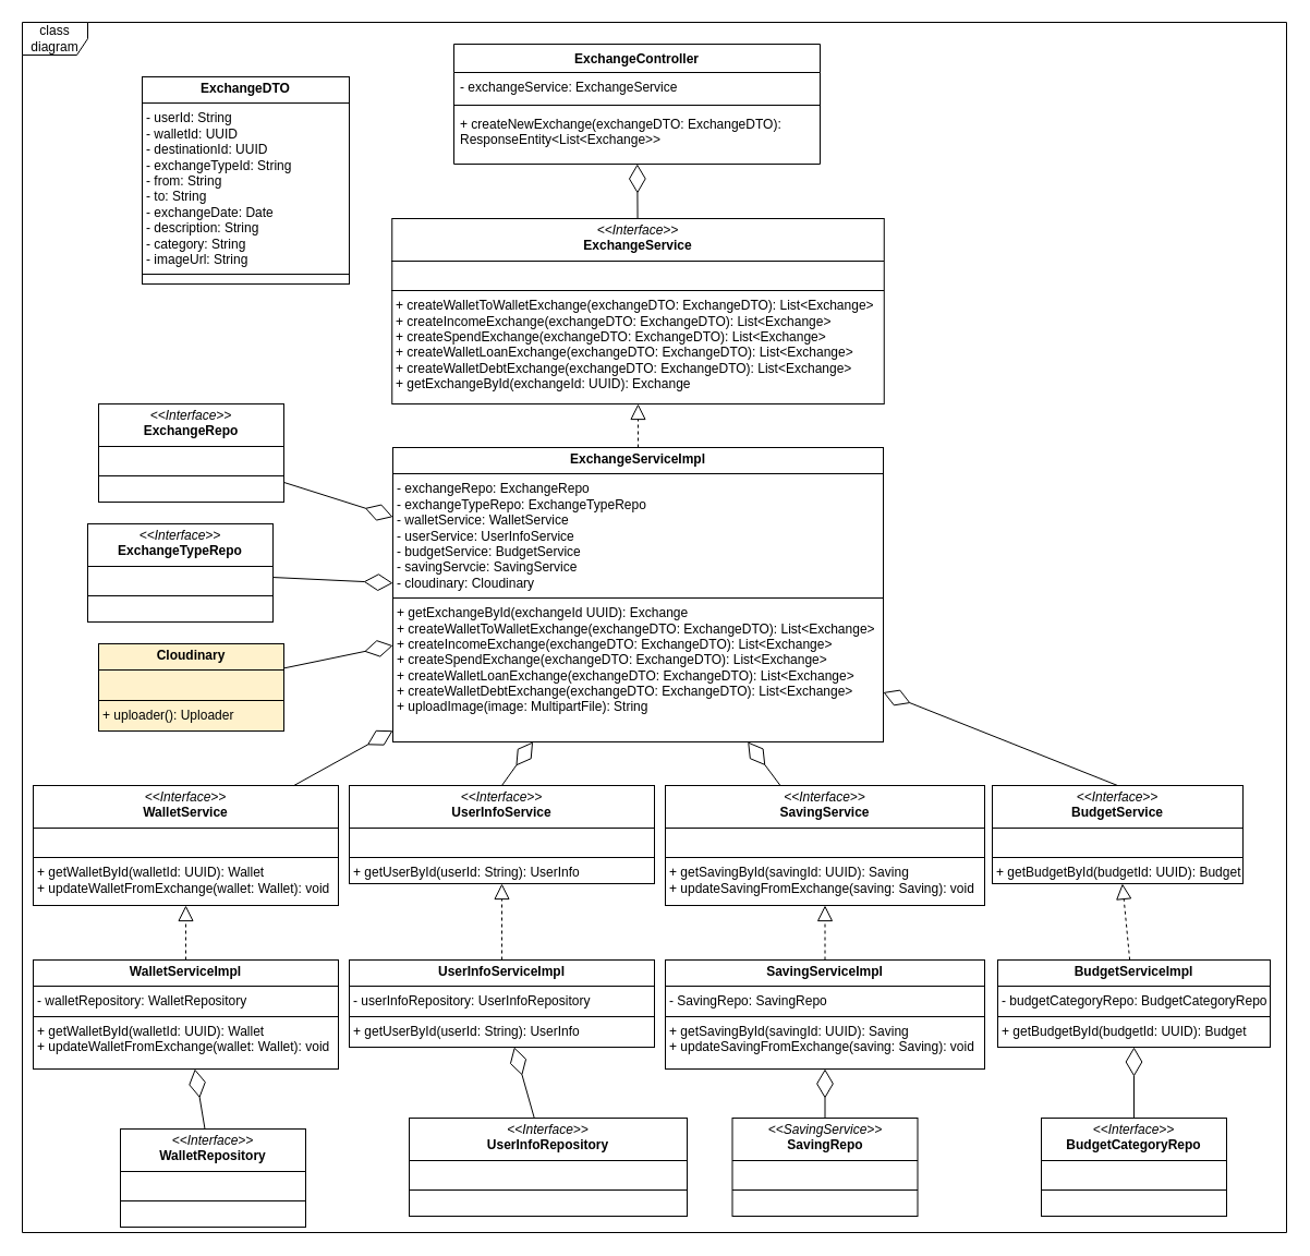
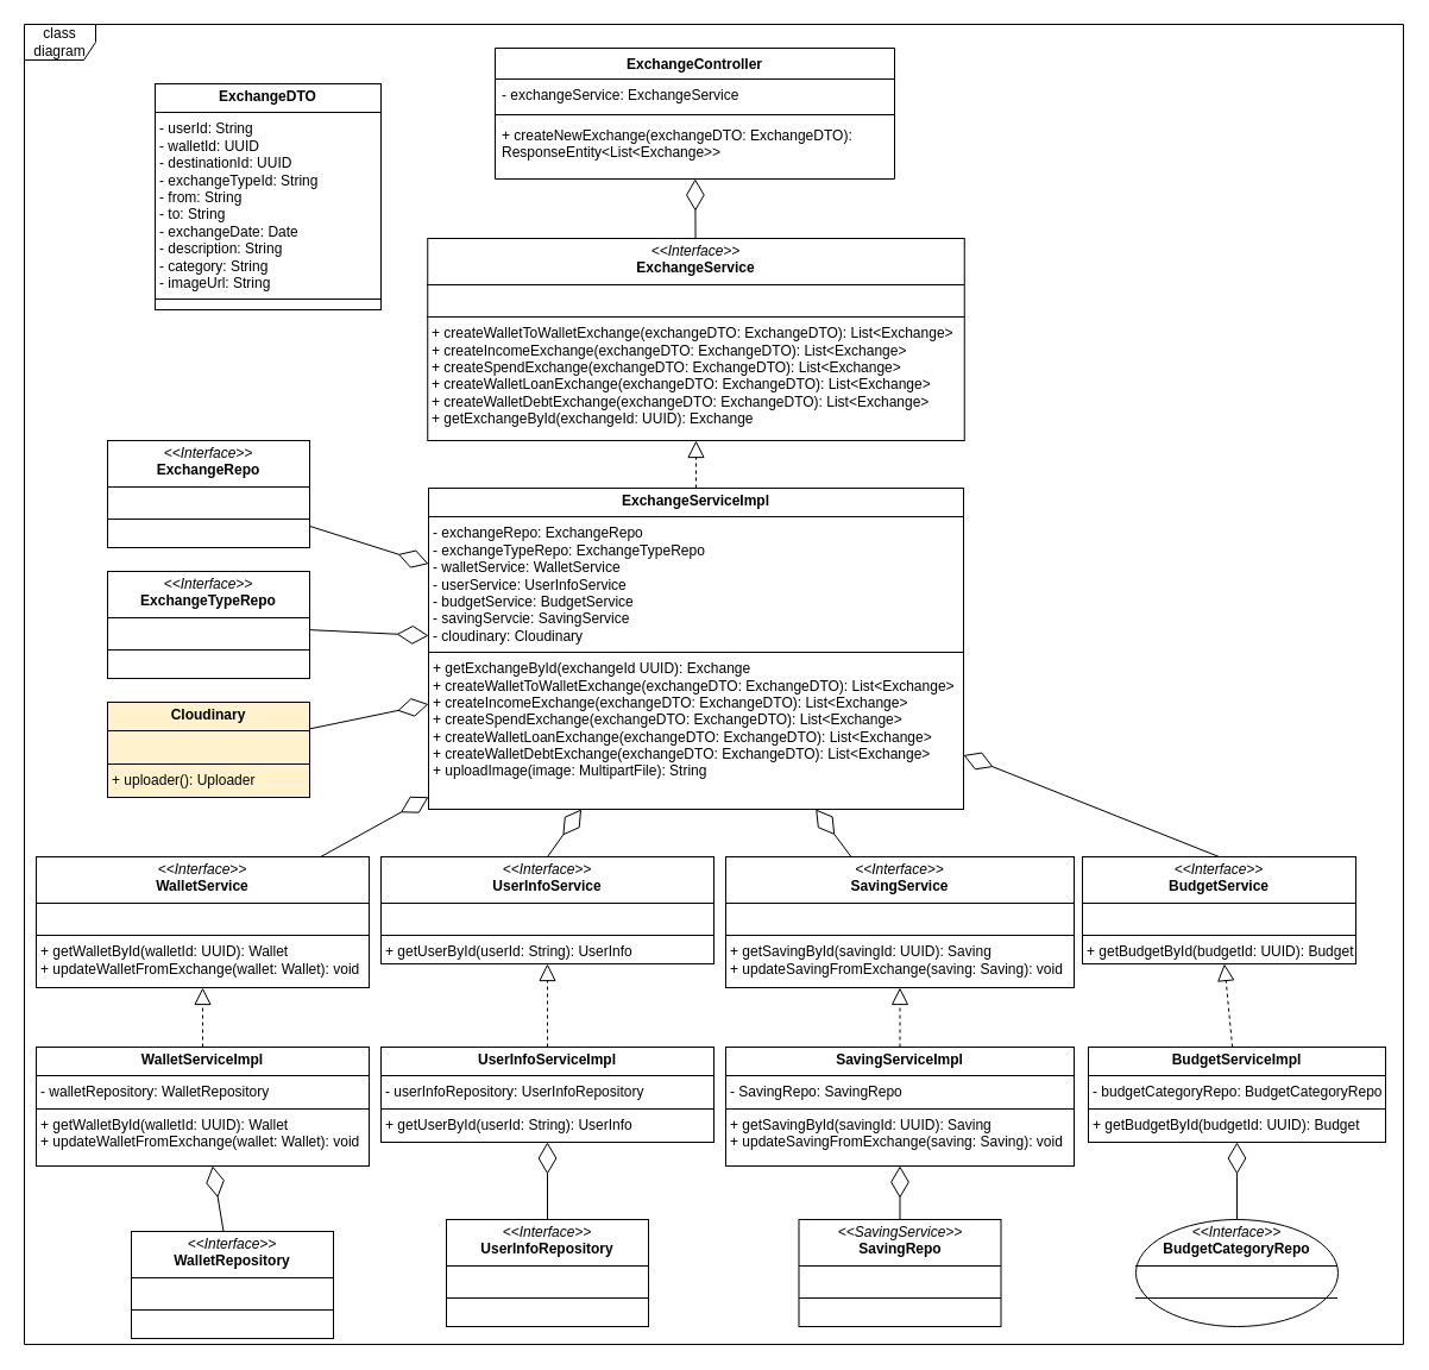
- <mxCell id="12" value="&lt;p style=&quot;margin:0px;margin-top:4px;text-align:center;&quot;&gt;&lt;i&gt;&amp;lt;&amp;lt;Interface&amp;gt;&amp;gt;&lt;/i&gt;&lt;br&gt;&lt;b&gt;ExchangeTypeRepo&lt;/b&gt;&lt;/p&gt;&lt;hr size=&quot;1&quot; style=&quot;border-style:solid;&quot;&gt;&lt;p style=&quot;margin:0px;margin-left:4px;&quot;&gt;&lt;br&gt;&lt;/p&gt;&lt;hr size=&quot;1&quot; style=&quot;border-style:solid;&quot;&gt;&lt;p style=&quot;margin:0px;margin-left:4px;&quot;&gt;&lt;br&gt;&lt;/p&gt;" style="verticalAlign=top;align=left;overflow=fill;html=1;whiteSpace=wrap;" vertex="1" parent="1"><mxGeometry x="80" y="480" width="170" height="90" as="geometry" /></mxCell>
+ <mxCell id="12" value="&lt;p style=&quot;margin:0px;margin-top:4px;text-align:center;&quot;&gt;&lt;i&gt;&amp;lt;&amp;lt;Interface&amp;gt;&amp;gt;&lt;/i&gt;&lt;br&gt;&lt;b&gt;ExchangeTypeRepo&lt;/b&gt;&lt;/p&gt;&lt;hr size=&quot;1&quot; style=&quot;border-style:solid;&quot;&gt;&lt;p style=&quot;margin:0px;margin-left:4px;&quot;&gt;&lt;br&gt;&lt;/p&gt;&lt;hr size=&quot;1&quot; style=&quot;border-style:solid;&quot;&gt;&lt;p style=&quot;margin:0px;margin-left:4px;&quot;&gt;&lt;br&gt;&lt;/p&gt;" style="verticalAlign=top;align=left;overflow=fill;html=1;whiteSpace=wrap;" vertex="1" parent="1"><mxGeometry x="90" y="480" width="170" height="90" as="geometry" /></mxCell>
- <mxCell id="27" value="&lt;p style=&quot;margin:0px;margin-top:4px;text-align:center;&quot;&gt;&lt;i&gt;&amp;lt;&amp;lt;Interface&amp;gt;&amp;gt;&lt;/i&gt;&lt;br&gt;&lt;b&gt;UserInfoRepository&lt;/b&gt;&lt;br&gt;&lt;/p&gt;&lt;hr size=&quot;1&quot; style=&quot;border-style:solid;&quot;&gt;&lt;p style=&quot;margin:0px;margin-left:4px;&quot;&gt;&lt;br&gt;&lt;/p&gt;&lt;hr size=&quot;1&quot; style=&quot;border-style:solid;&quot;&gt;&lt;p style=&quot;margin:0px;margin-left:4px;&quot;&gt;&lt;br&gt;&lt;/p&gt;" style="verticalAlign=top;align=left;overflow=fill;html=1;whiteSpace=wrap;" vertex="1" parent="1"><mxGeometry x="375" y="1025" width="255" height="90" as="geometry" /></mxCell>
+ <mxCell id="27" value="&lt;p style=&quot;margin:0px;margin-top:4px;text-align:center;&quot;&gt;&lt;i&gt;&amp;lt;&amp;lt;Interface&amp;gt;&amp;gt;&lt;/i&gt;&lt;br&gt;&lt;b&gt;UserInfoRepository&lt;/b&gt;&lt;br&gt;&lt;/p&gt;&lt;hr size=&quot;1&quot; style=&quot;border-style:solid;&quot;&gt;&lt;p style=&quot;margin:0px;margin-left:4px;&quot;&gt;&lt;br&gt;&lt;/p&gt;&lt;hr size=&quot;1&quot; style=&quot;border-style:solid;&quot;&gt;&lt;p style=&quot;margin:0px;margin-left:4px;&quot;&gt;&lt;br&gt;&lt;/p&gt;" style="verticalAlign=top;align=left;overflow=fill;html=1;whiteSpace=wrap;" vertex="1" parent="1"><mxGeometry x="375" y="1025" width="170" height="90" as="geometry" /></mxCell>
- <mxCell id="39" value="&lt;p style=&quot;margin:0px;margin-top:4px;text-align:center;&quot;&gt;&lt;i&gt;&amp;lt;&amp;lt;Interface&amp;gt;&amp;gt;&lt;/i&gt;&lt;br&gt;&lt;b&gt;BudgetCategoryRepo&lt;/b&gt;&lt;br&gt;&lt;/p&gt;&lt;hr size=&quot;1&quot; style=&quot;border-style:solid;&quot;&gt;&lt;p style=&quot;margin:0px;margin-left:4px;&quot;&gt;&lt;br&gt;&lt;/p&gt;&lt;hr size=&quot;1&quot; style=&quot;border-style:solid;&quot;&gt;&lt;p style=&quot;margin:0px;margin-left:4px;&quot;&gt;&lt;br&gt;&lt;/p&gt;" style="verticalAlign=top;align=left;overflow=fill;html=1;whiteSpace=wrap;" vertex="1" parent="1"><mxGeometry x="955" y="1025" width="170" height="90" as="geometry" /></mxCell>
+ <mxCell id="39" value="&lt;p style=&quot;margin:0px;margin-top:4px;text-align:center;&quot;&gt;&lt;i&gt;&amp;lt;&amp;lt;Interface&amp;gt;&amp;gt;&lt;/i&gt;&lt;br&gt;&lt;b&gt;BudgetCategoryRepo&lt;/b&gt;&lt;br&gt;&lt;/p&gt;&lt;hr size=&quot;1&quot; style=&quot;border-style:solid;&quot;&gt;&lt;p style=&quot;margin:0px;margin-left:4px;&quot;&gt;&lt;br&gt;&lt;/p&gt;&lt;hr size=&quot;1&quot; style=&quot;border-style:solid;&quot;&gt;&lt;p style=&quot;margin:0px;margin-left:4px;&quot;&gt;&lt;br&gt;&lt;/p&gt;" style="ellipse;verticalAlign=top;align=left;overflow=fill;html=1;whiteSpace=wrap;" vertex="1" parent="1"><mxGeometry x="955" y="1025" width="170" height="90" as="geometry" /></mxCell>
